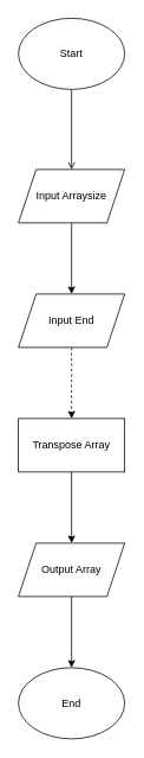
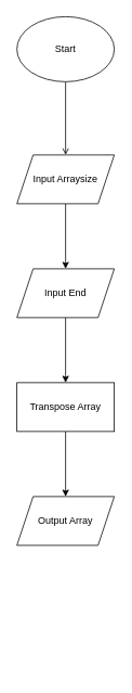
- <mxCell id="6" value="" style="edgeStyle=orthogonalEdgeStyle;rounded=0;orthogonalLoop=1;jettySize=auto;html=1;dashed=1;" edge="1" parent="1" source="7" target="9"><mxGeometry relative="1" as="geometry" /></mxCell>
+ <mxCell id="6" value="" style="edgeStyle=orthogonalEdgeStyle;rounded=0;orthogonalLoop=1;jettySize=auto;html=1;" edge="1" parent="1" source="7" target="9"><mxGeometry relative="1" as="geometry" /></mxCell>
- <mxCell id="10" value="" style="edgeStyle=orthogonalEdgeStyle;rounded=0;orthogonalLoop=1;jettySize=auto;html=1;" edge="1" parent="1" source="11" target="12"><mxGeometry relative="1" as="geometry" /></mxCell>
- <mxCell id="12" value="End" style="ellipse;whiteSpace=wrap;html=1;" vertex="1" parent="1"><mxGeometry x="20" y="750" width="120" height="80" as="geometry" /></mxCell>
